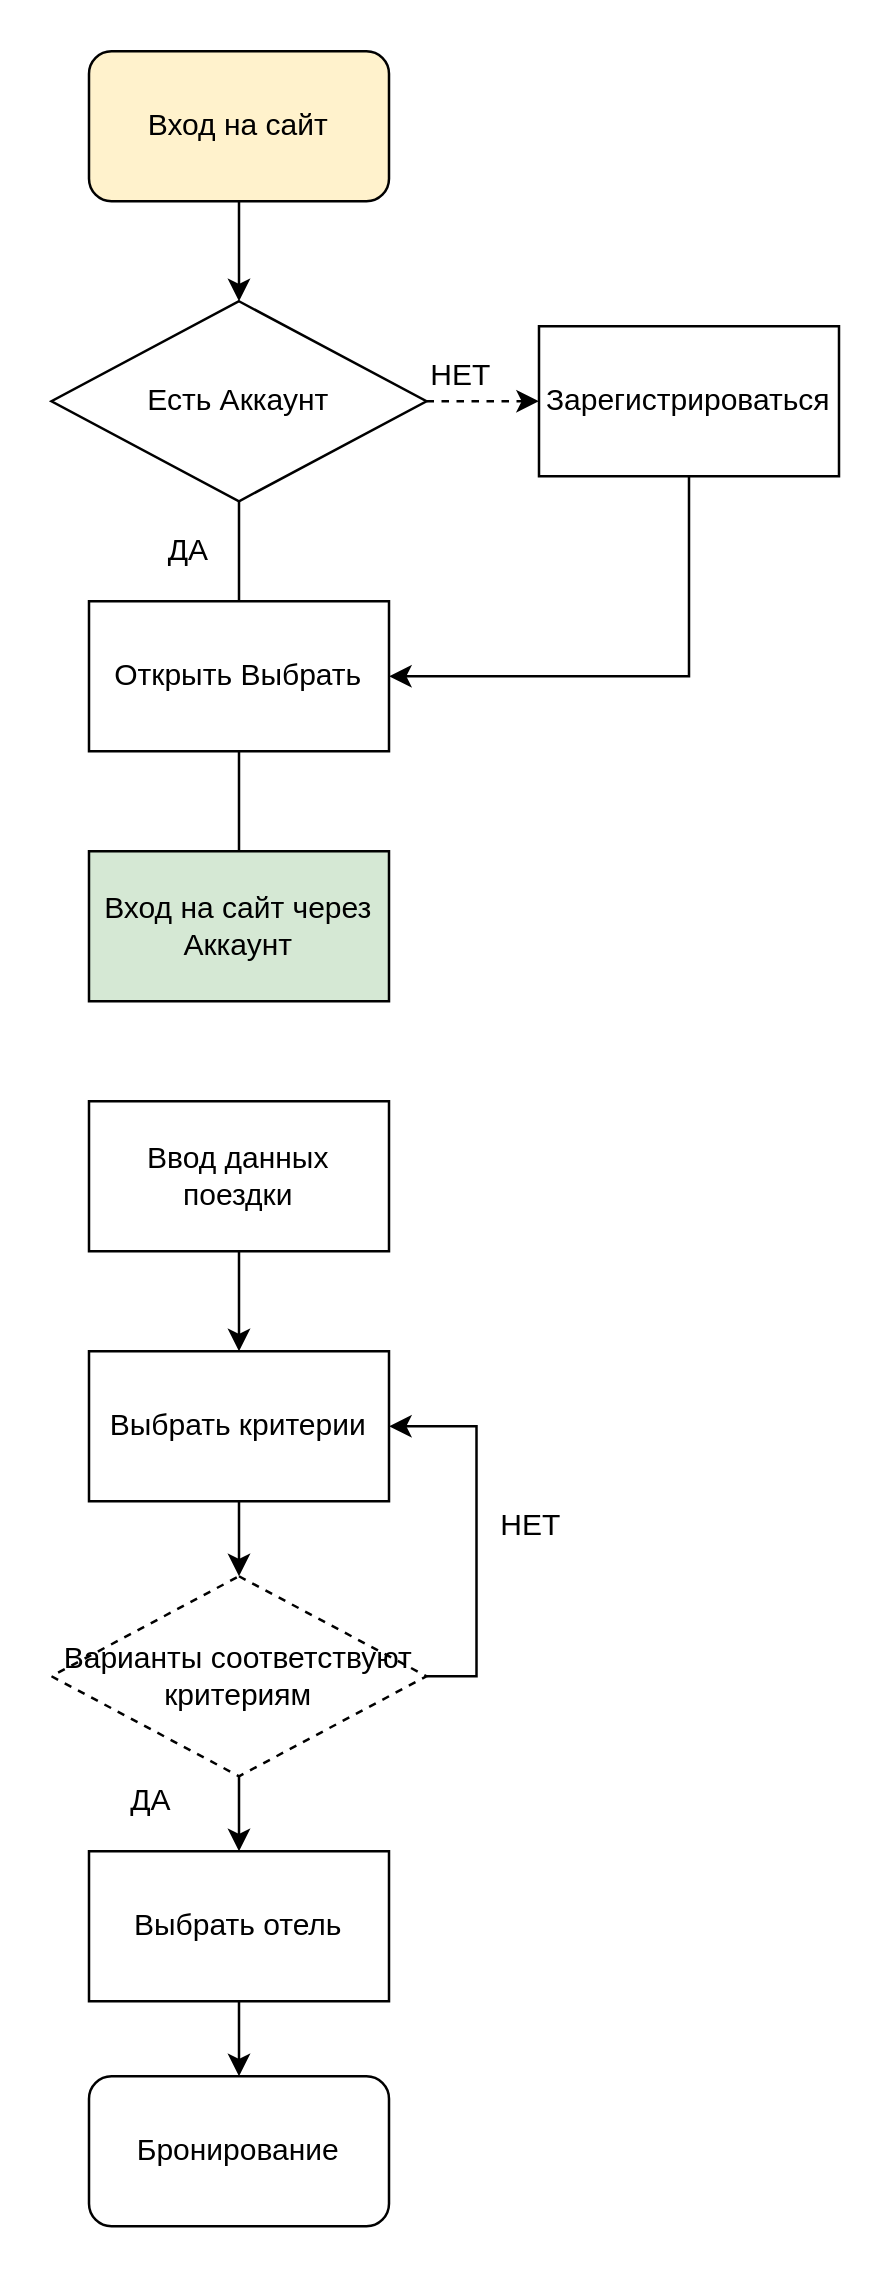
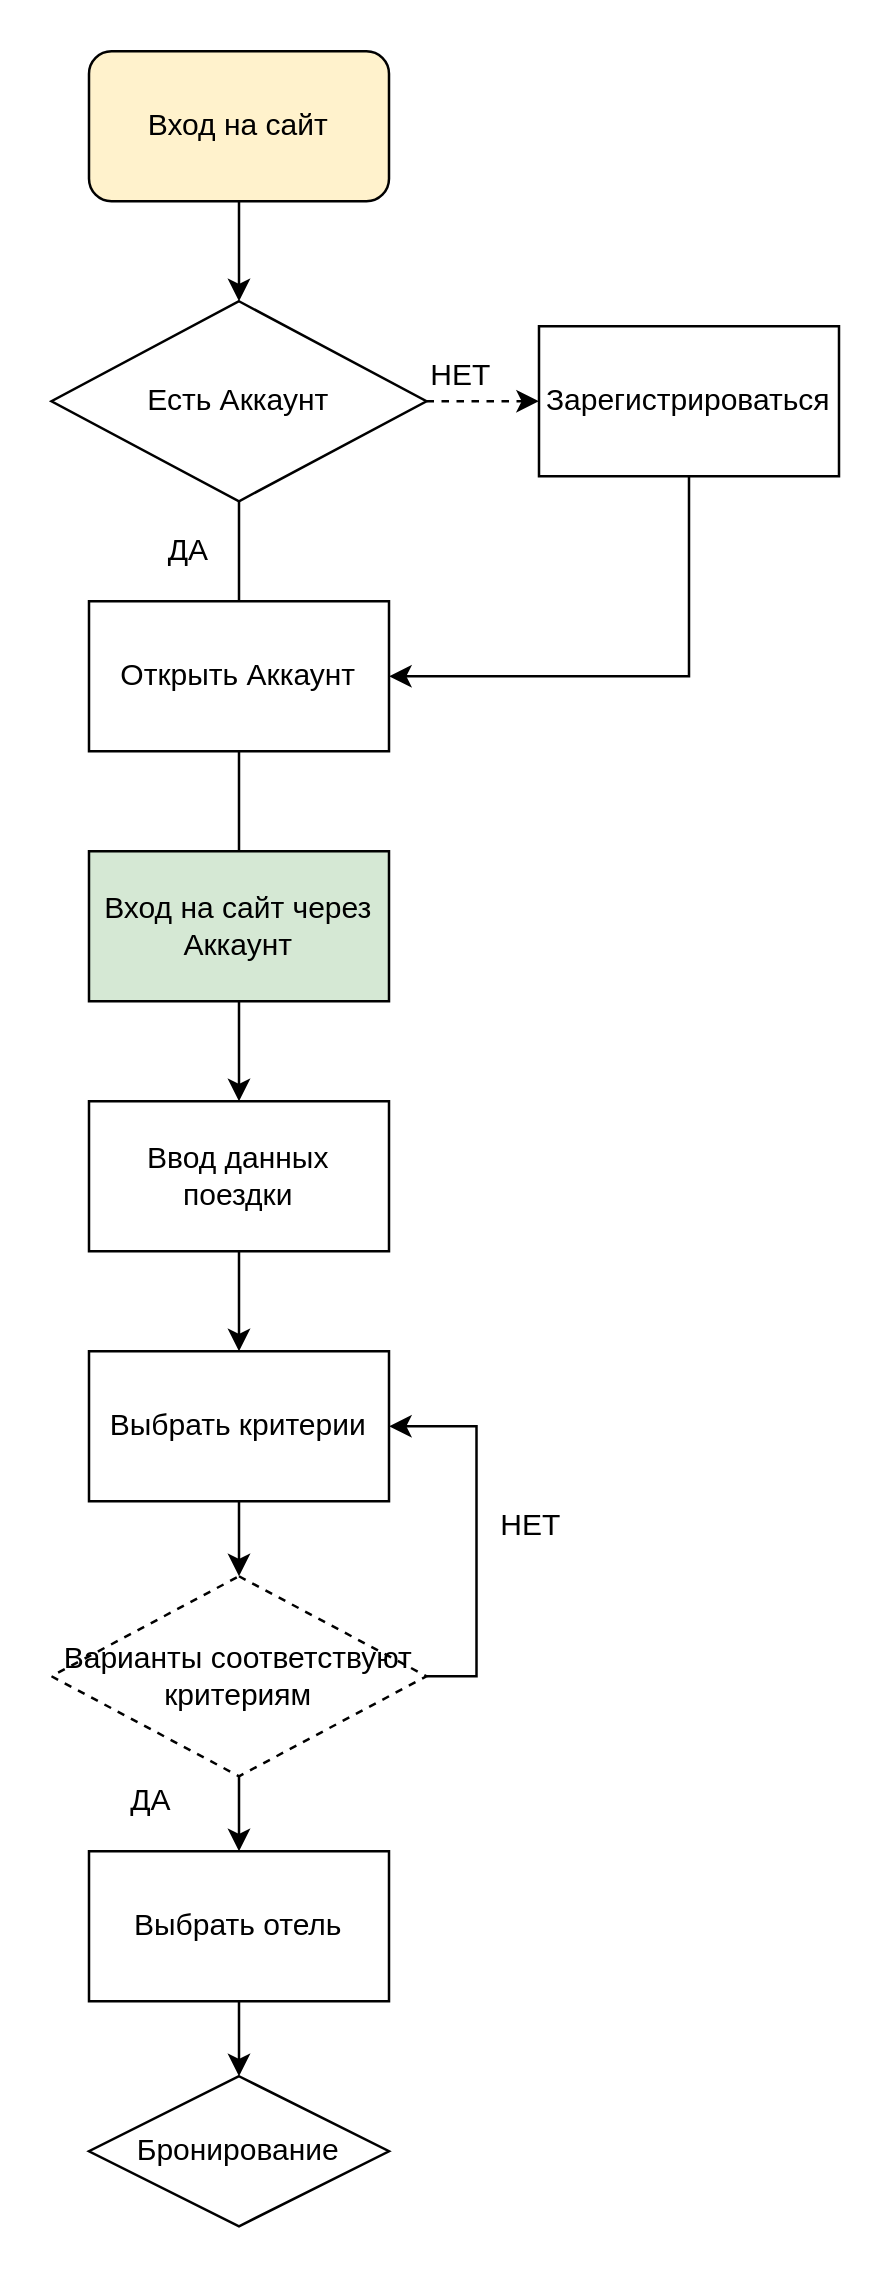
- <mxCell id="11" value="Открыть Выбрать" parent="1" style="rounded=0;whiteSpace=wrap;html=1;" vertex="1"><mxGeometry as="geometry" x="35" y="240" width="120" height="60" /></mxCell>
+ <mxCell id="11" value="Открыть Аккаунт" parent="1" style="rounded=0;whiteSpace=wrap;html=1;" vertex="1"><mxGeometry as="geometry" x="35" y="240" width="120" height="60" /></mxCell>
+ <mxCell id="13" value="" parent="1" style="edgeStyle=orthogonalEdgeStyle;rounded=0;orthogonalLoop=1;jettySize=auto;html=1;" edge="1" source="14" target="16"><mxGeometry as="geometry" relative="1" /></mxCell>
- <mxCell id="26" value="Бронирование" parent="1" style="rounded=1;whiteSpace=wrap;html=1;" vertex="1"><mxGeometry as="geometry" x="35" y="830" width="120" height="60" /></mxCell>
+ <mxCell id="26" value="Бронирование" parent="1" style="rhombus;whiteSpace=wrap;html=1;" vertex="1"><mxGeometry as="geometry" x="35" y="830" width="120" height="60" /></mxCell>
